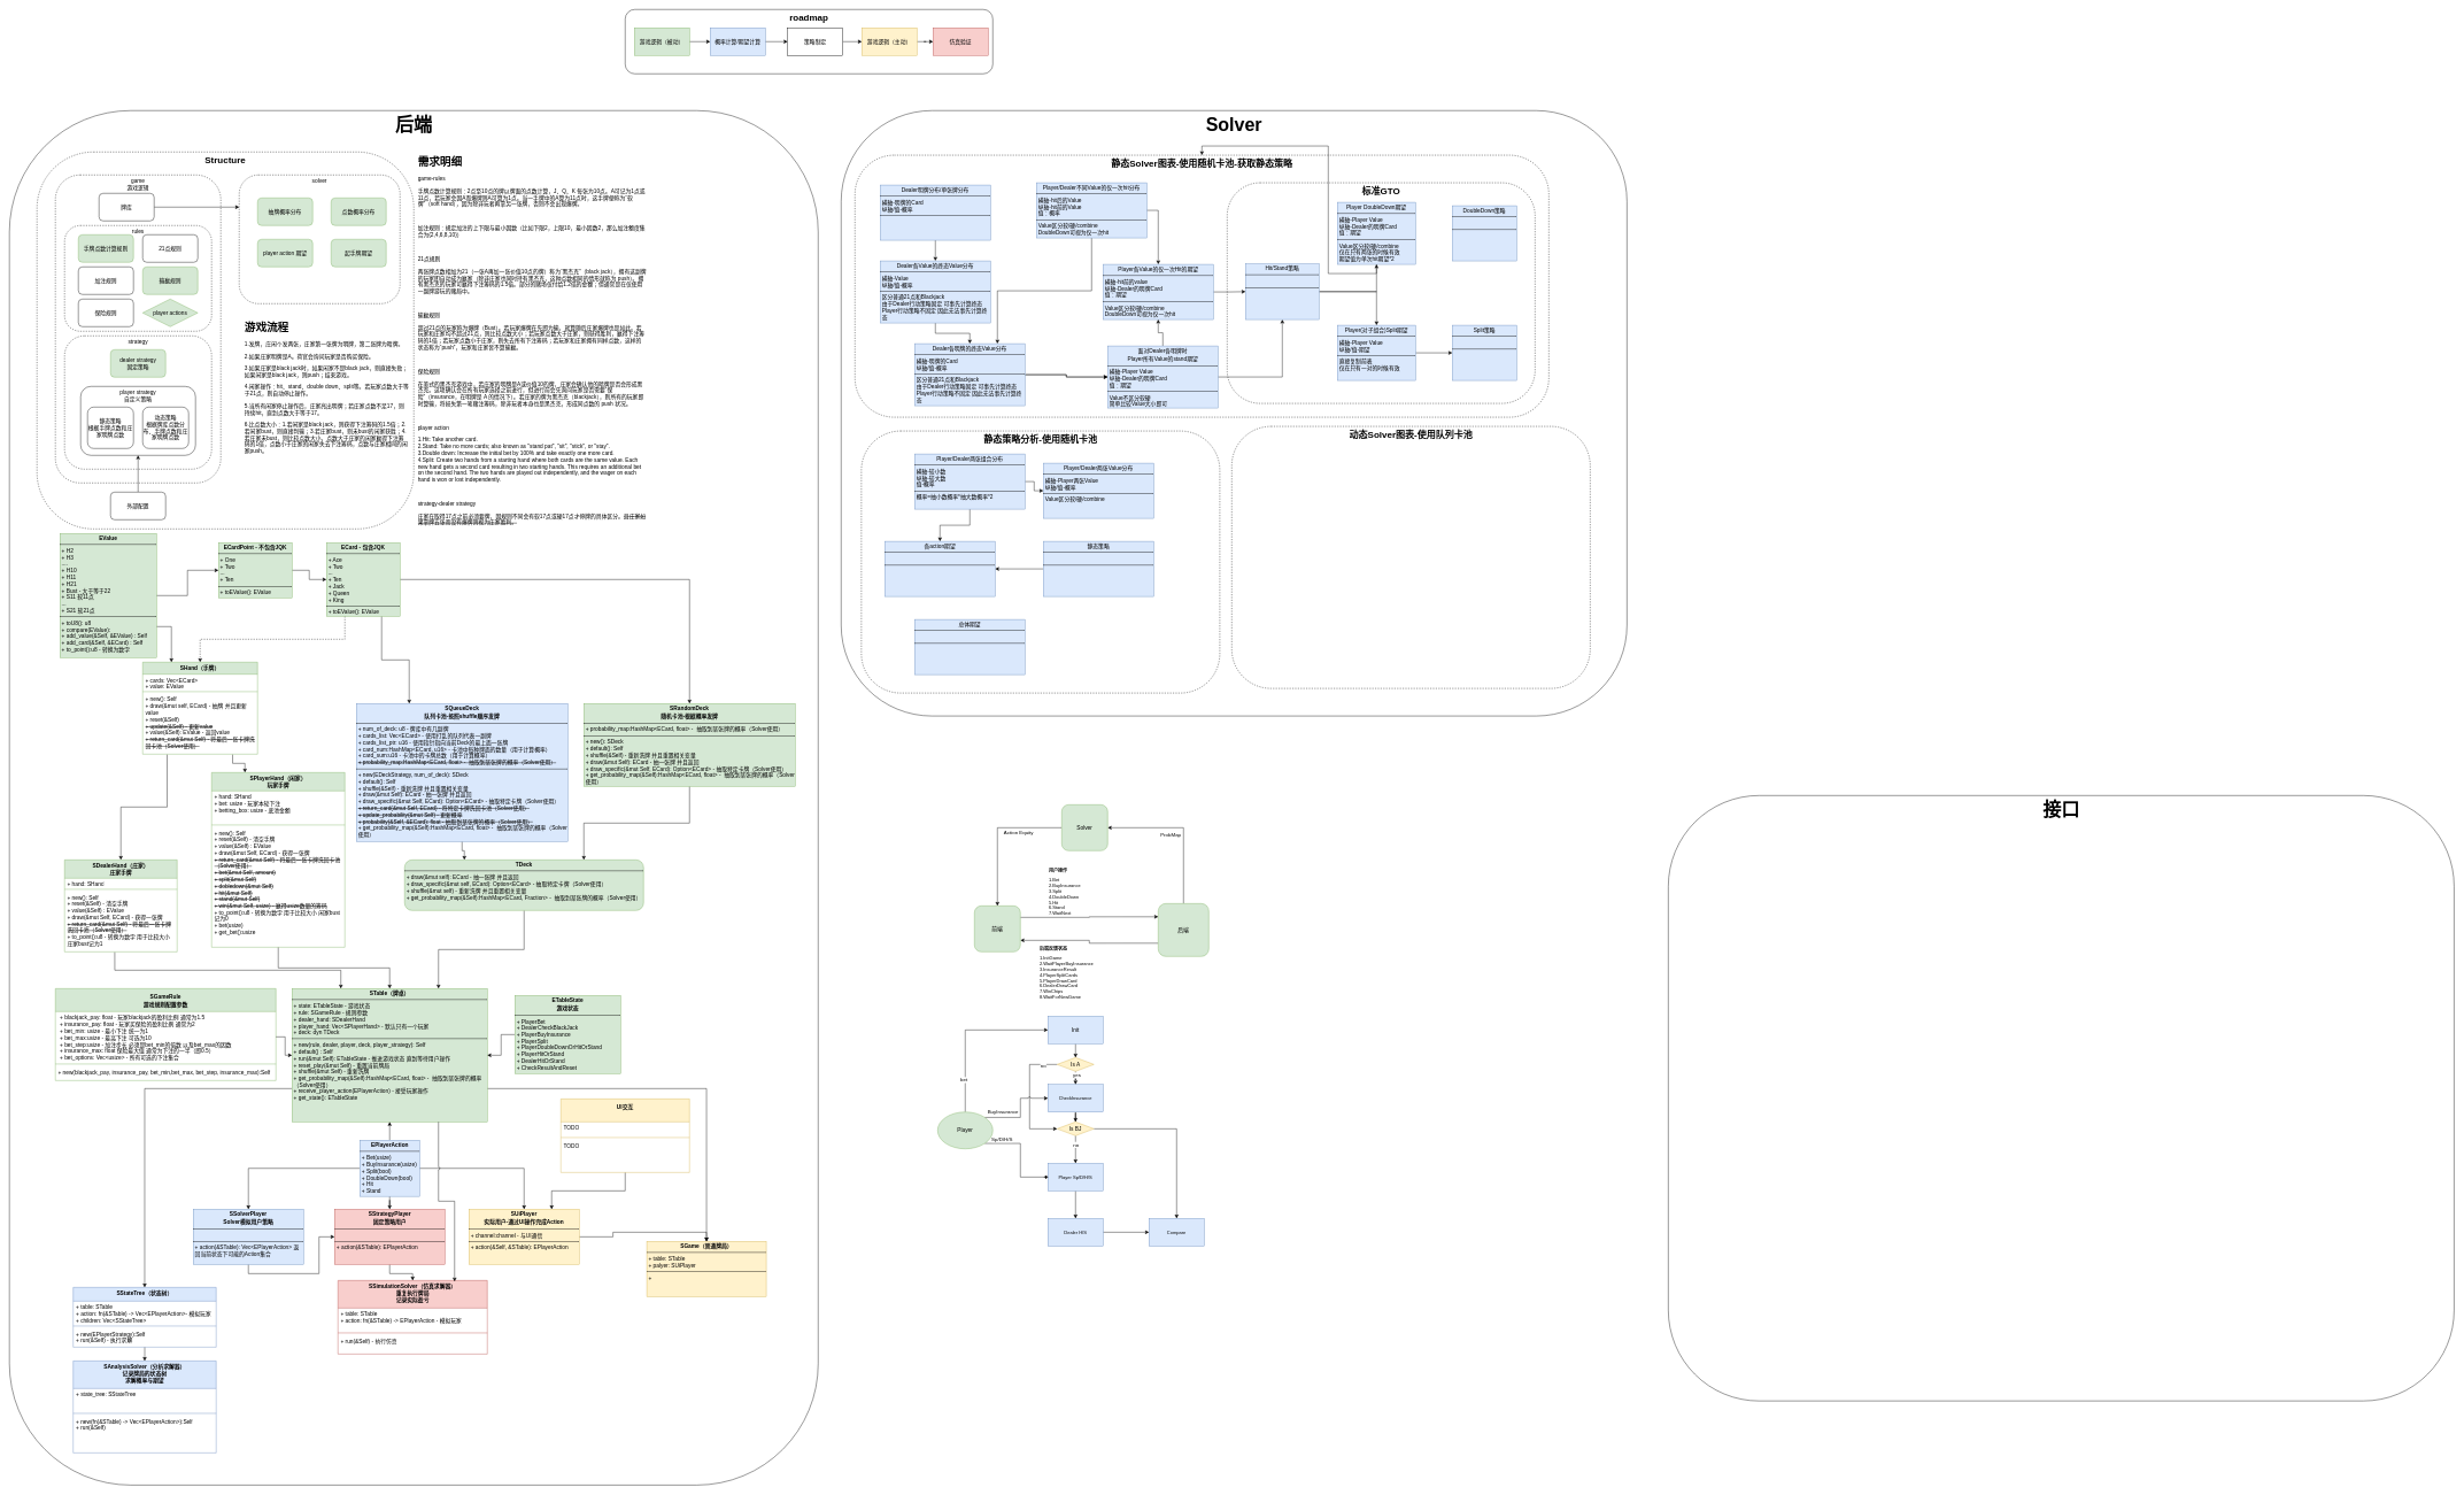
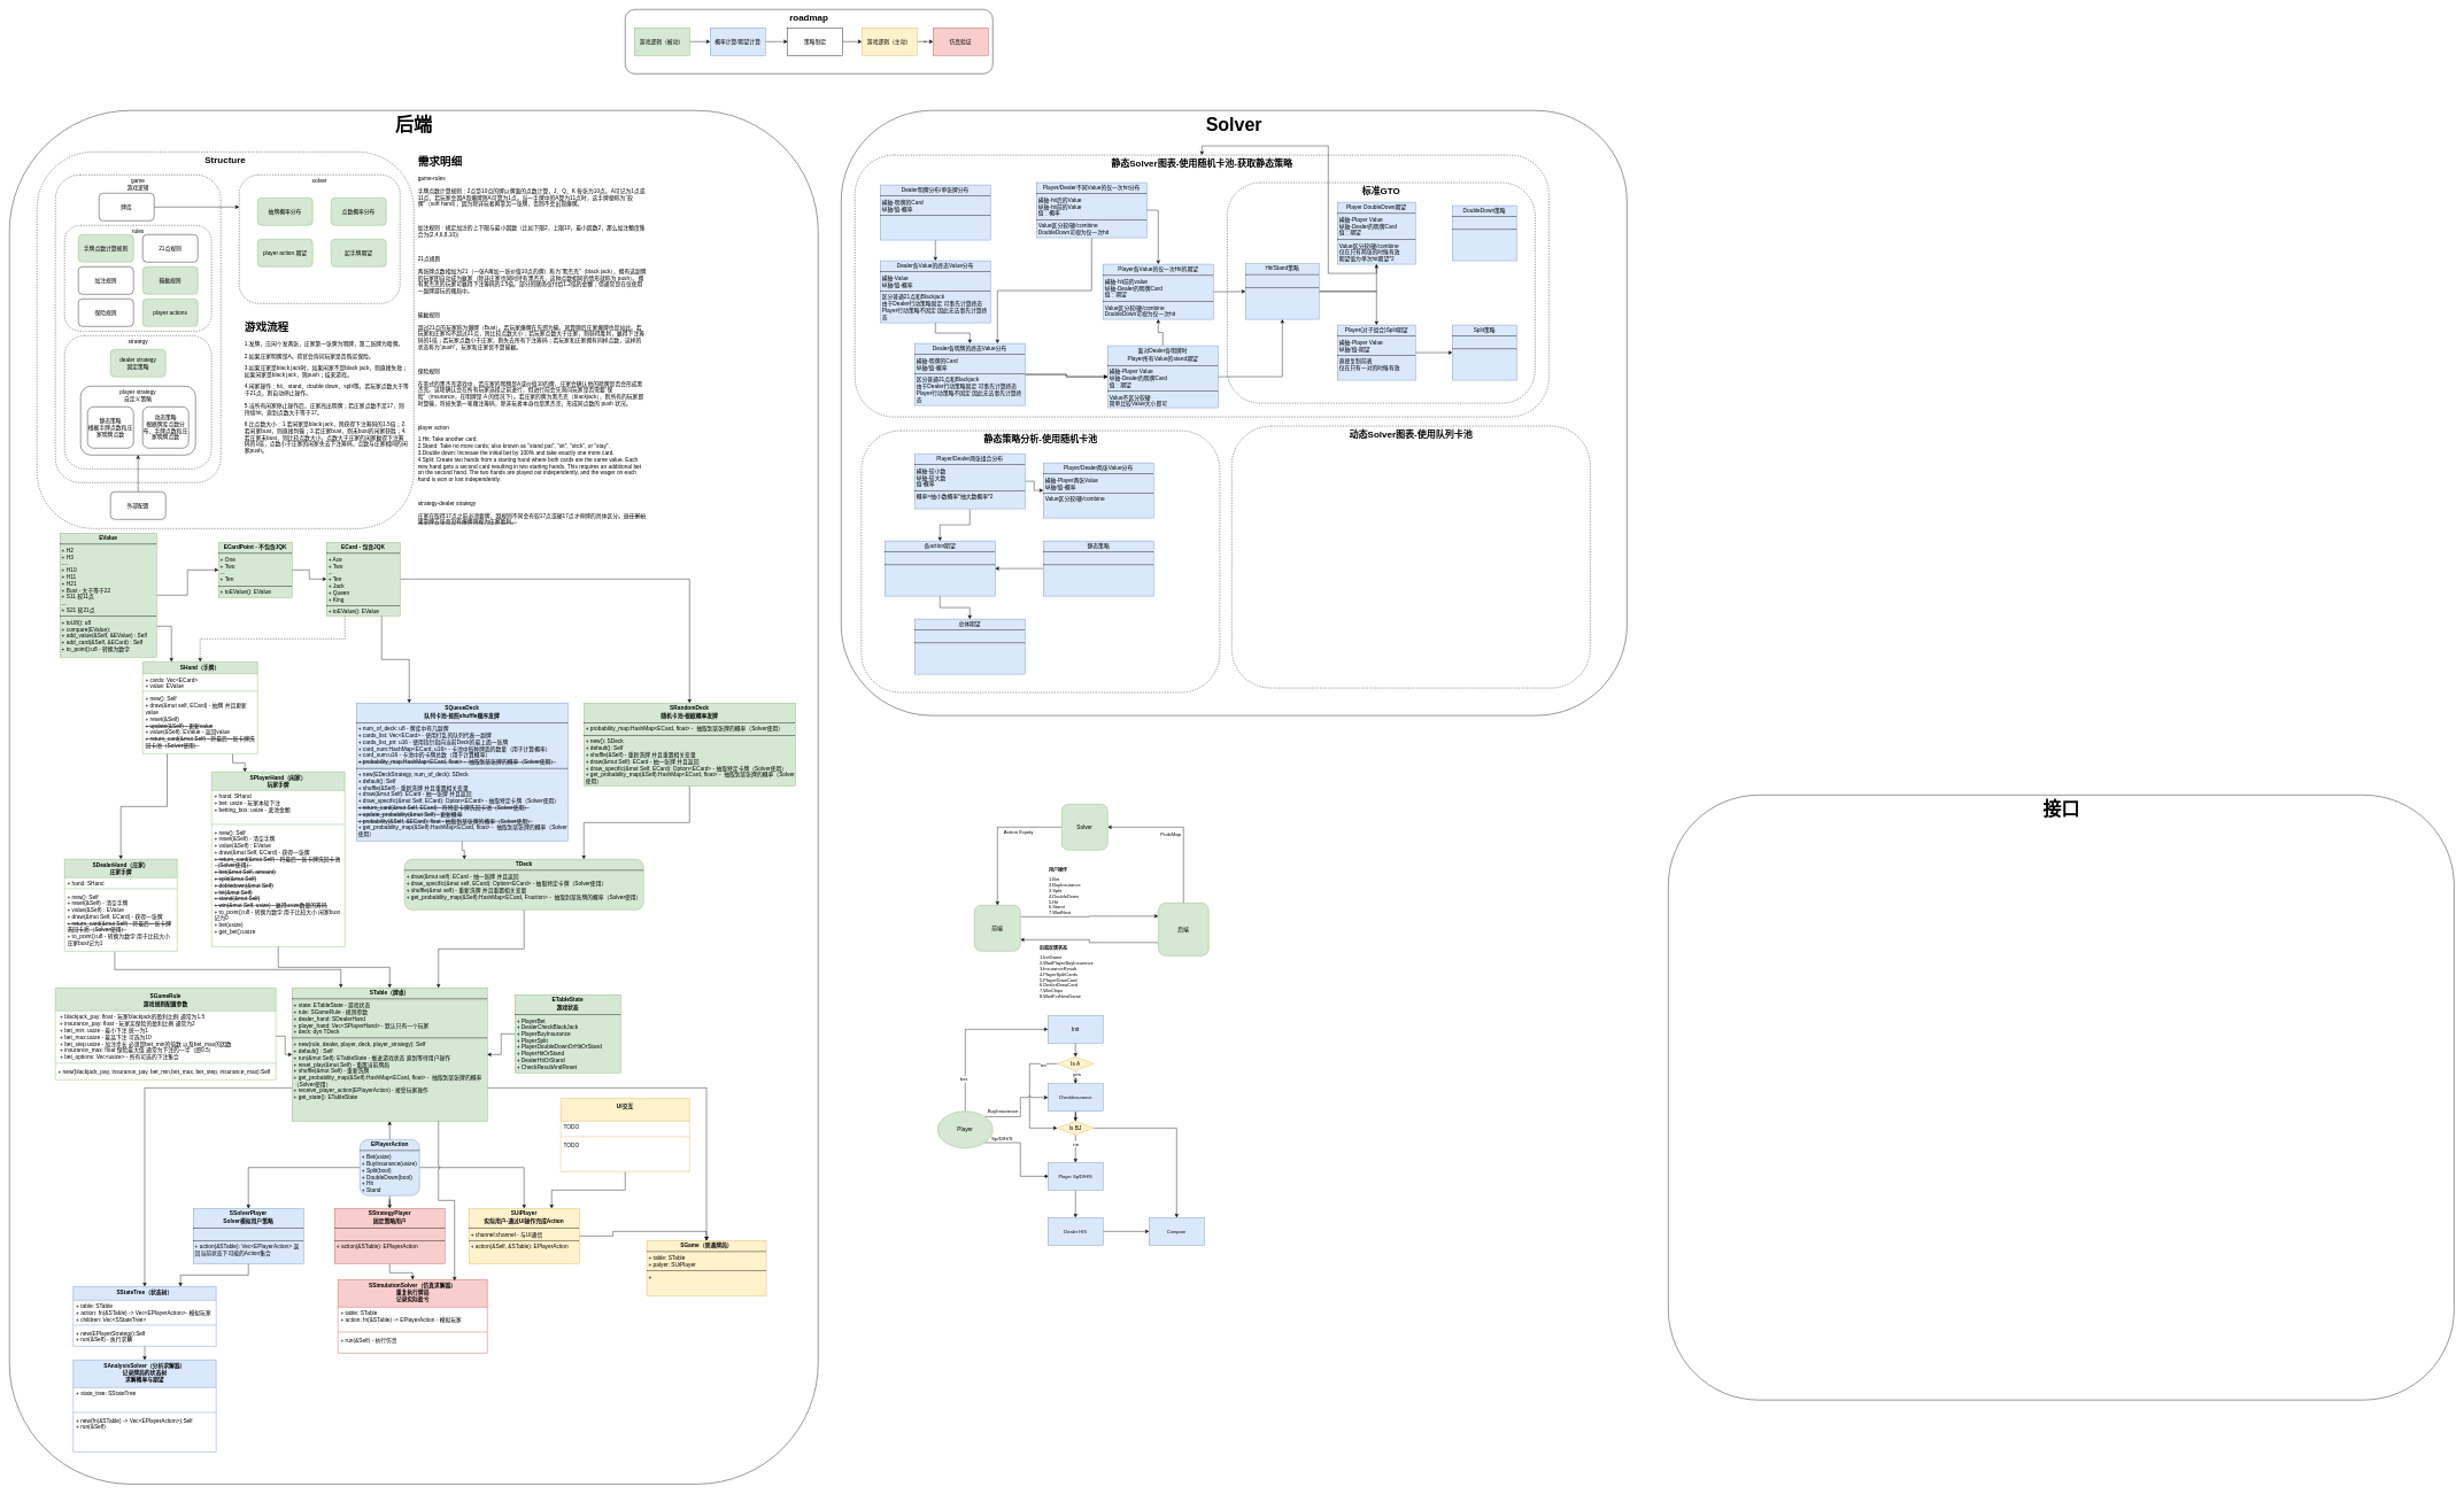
- <mxCell id="108" value="player actions" style="rhombus;whiteSpace=wrap;html=1;fillColor=#d5e8d4;strokeColor=#82b366;" parent="88" vertex="1"><mxGeometry x="230" y="320" width="120" height="60" as="geometry" /></mxCell>
+ <mxCell id="108" value="player actions" style="rounded=1;whiteSpace=wrap;html=1;fillColor=#d5e8d4;strokeColor=#82b366;" parent="88" vertex="1"><mxGeometry x="230" y="320" width="120" height="60" as="geometry" /></mxCell>
+ <mxCell id="144" style="edgeStyle=orthogonalEdgeStyle;rounded=0;orthogonalLoop=1;jettySize=auto;html=1;entryX=0.5;entryY=0;entryDx=0;entryDy=0;" parent="113" source="145" target="146" edge="1"><mxGeometry relative="1" as="geometry" /></mxCell>
- <mxCell id="63" value="&lt;p style=&quot;margin:0px;margin-top:4px;text-align:center;&quot;&gt;&lt;b&gt;EPlayerAction&lt;/b&gt;&lt;/p&gt;&lt;hr size=&quot;1&quot; style=&quot;border-style:solid;&quot;&gt;&lt;p style=&quot;margin: 0px 0px 0px 4px;&quot;&gt;&lt;span style=&quot;background-color: initial;&quot;&gt;+ Bet(usize)&lt;/span&gt;&lt;/p&gt;&lt;p style=&quot;margin: 0px 0px 0px 4px;&quot;&gt;&lt;span style=&quot;background-color: initial;&quot;&gt;+&amp;nbsp;&lt;/span&gt;&lt;span style=&quot;background-color: initial;&quot;&gt;BuyInsurance(usize)&lt;/span&gt;&lt;/p&gt;&lt;p style=&quot;margin: 0px 0px 0px 4px;&quot;&gt;&lt;span style=&quot;background-color: initial;&quot;&gt;+ Split(bool)&lt;/span&gt;&lt;/p&gt;&lt;p style=&quot;margin: 0px 0px 0px 4px;&quot;&gt;&lt;span style=&quot;background-color: initial;&quot;&gt;+ DoubleDown(bool)&lt;/span&gt;&lt;/p&gt;&lt;p style=&quot;margin: 0px 0px 0px 4px;&quot;&gt;&lt;span style=&quot;background-color: initial;&quot;&gt;+ Hit&lt;/span&gt;&lt;/p&gt;&lt;p style=&quot;margin: 0px 0px 0px 4px;&quot;&gt;&lt;span style=&quot;background-color: initial;&quot;&gt;+ Stand&lt;/span&gt;&lt;/p&gt;&lt;p style=&quot;margin: 0px 0px 0px 4px;&quot;&gt;&lt;br&gt;&lt;/p&gt;" style="verticalAlign=top;align=left;overflow=fill;html=1;whiteSpace=wrap;fillColor=#dae8fc;strokeColor=#6c8ebf;" parent="1" vertex="1"><mxGeometry x="782.5" y="2480" width="130" height="122" as="geometry" /></mxCell>
+ <mxCell id="63" value="&lt;p style=&quot;margin:0px;margin-top:4px;text-align:center;&quot;&gt;&lt;b&gt;EPlayerAction&lt;/b&gt;&lt;/p&gt;&lt;hr size=&quot;1&quot; style=&quot;border-style:solid;&quot;&gt;&lt;p style=&quot;margin: 0px 0px 0px 4px;&quot;&gt;&lt;span style=&quot;background-color: initial;&quot;&gt;+ Bet(usize)&lt;/span&gt;&lt;/p&gt;&lt;p style=&quot;margin: 0px 0px 0px 4px;&quot;&gt;&lt;span style=&quot;background-color: initial;&quot;&gt;+&amp;nbsp;&lt;/span&gt;&lt;span style=&quot;background-color: initial;&quot;&gt;BuyInsurance(usize)&lt;/span&gt;&lt;/p&gt;&lt;p style=&quot;margin: 0px 0px 0px 4px;&quot;&gt;&lt;span style=&quot;background-color: initial;&quot;&gt;+ Split(bool)&lt;/span&gt;&lt;/p&gt;&lt;p style=&quot;margin: 0px 0px 0px 4px;&quot;&gt;&lt;span style=&quot;background-color: initial;&quot;&gt;+ DoubleDown(bool)&lt;/span&gt;&lt;/p&gt;&lt;p style=&quot;margin: 0px 0px 0px 4px;&quot;&gt;&lt;span style=&quot;background-color: initial;&quot;&gt;+ Hit&lt;/span&gt;&lt;/p&gt;&lt;p style=&quot;margin: 0px 0px 0px 4px;&quot;&gt;&lt;span style=&quot;background-color: initial;&quot;&gt;+ Stand&lt;/span&gt;&lt;/p&gt;&lt;p style=&quot;margin: 0px 0px 0px 4px;&quot;&gt;&lt;br&gt;&lt;/p&gt;" style="verticalAlign=top;align=left;overflow=fill;html=1;whiteSpace=wrap;fillColor=#dae8fc;strokeColor=#6c8ebf;rounded=1;" parent="1" vertex="1"><mxGeometry x="782.5" y="2480" width="130" height="122" as="geometry" /></mxCell>
- <mxCell id="57" style="edgeStyle=orthogonalEdgeStyle;rounded=0;orthogonalLoop=1;jettySize=auto;html=1;exitX=0.5;exitY=1;exitDx=0;exitDy=0;" parent="1" source="58" target="73" edge="1"><mxGeometry relative="1" as="geometry" /></mxCell>
+ <mxCell id="57" style="edgeStyle=orthogonalEdgeStyle;rounded=0;orthogonalLoop=1;jettySize=auto;html=1;exitX=0.5;exitY=1;exitDx=0;exitDy=0;entryX=0.75;entryY=0;entryDx=0;entryDy=0;" parent="1" source="58" target="49" edge="1"><mxGeometry relative="1" as="geometry" /></mxCell>
